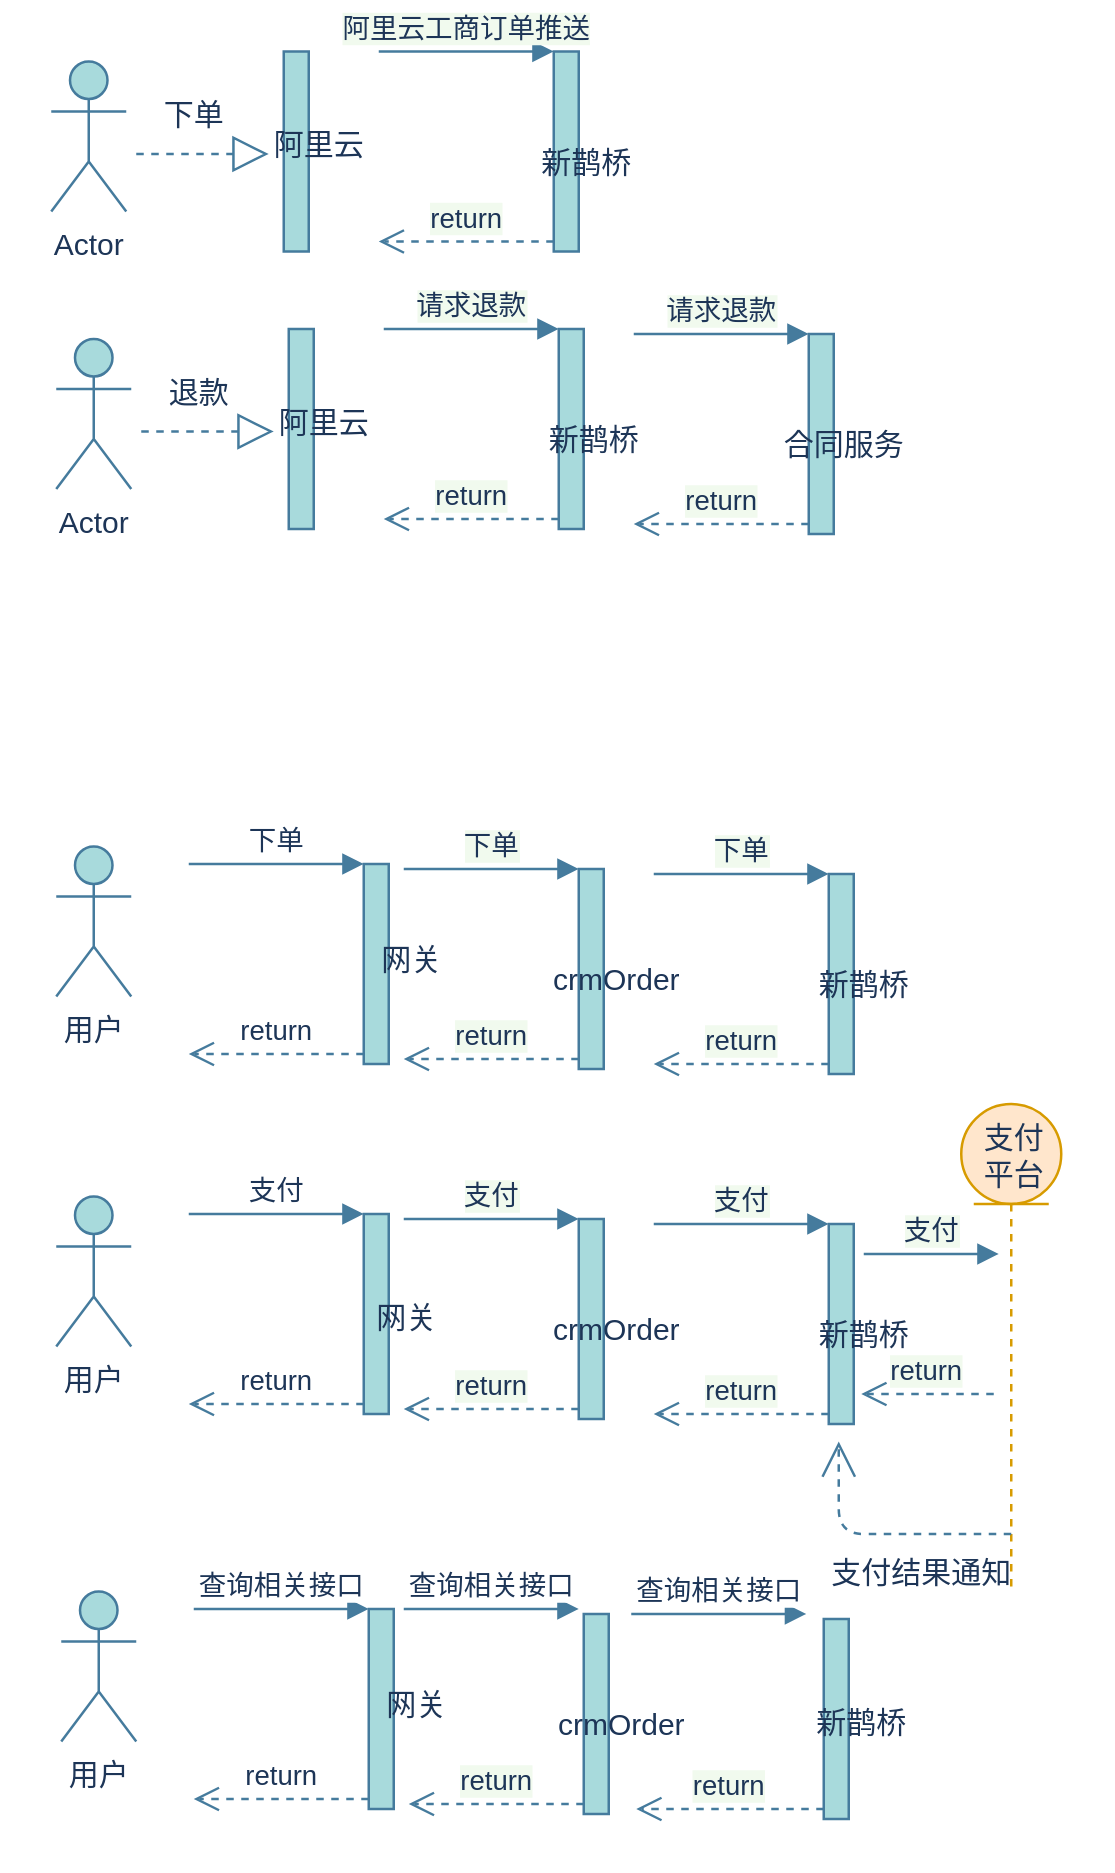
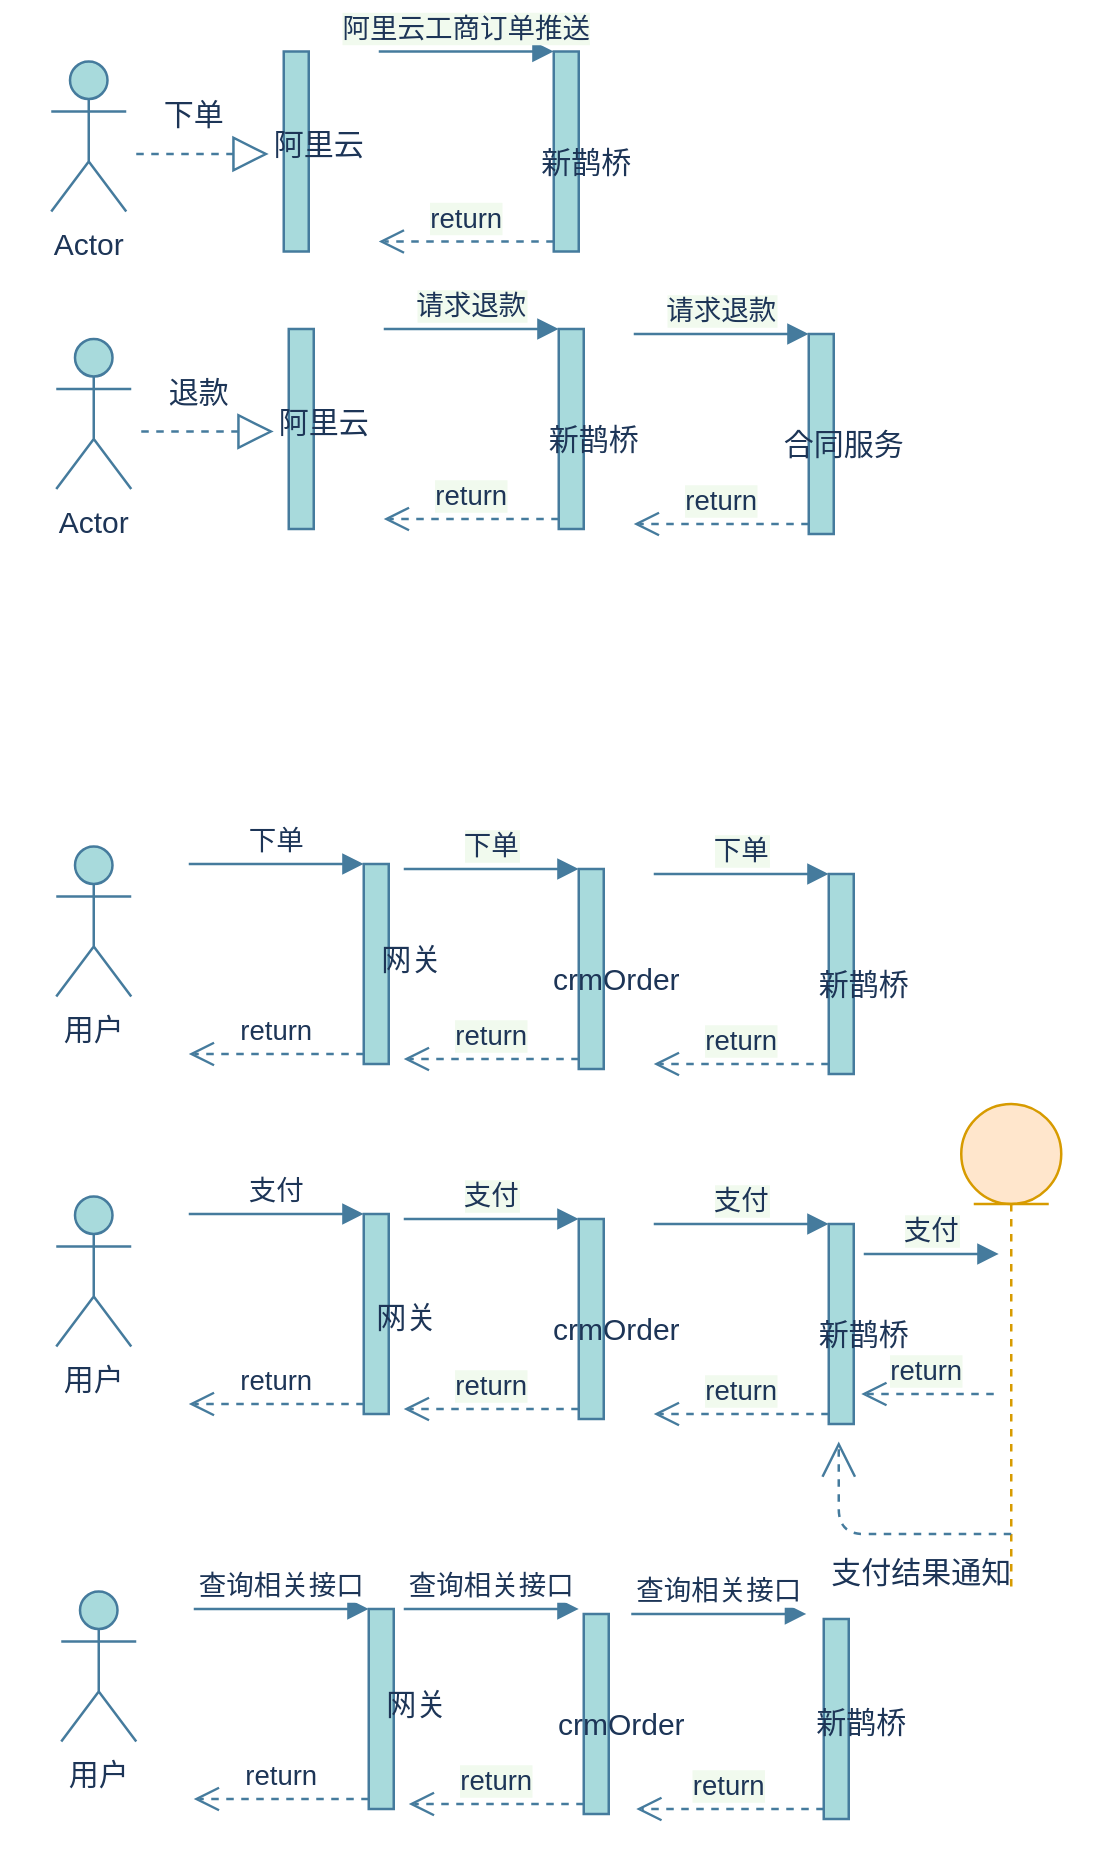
- <mxCell id="51" value="支付&lt;br&gt;平台" style="text;html=1;align=center;verticalAlign=middle;resizable=0;points=[];autosize=1;fontColor=#1D3557;" vertex="1" parent="50"><mxGeometry x="4" y="5" width="34" height="32" as="geometry" /></mxCell>
